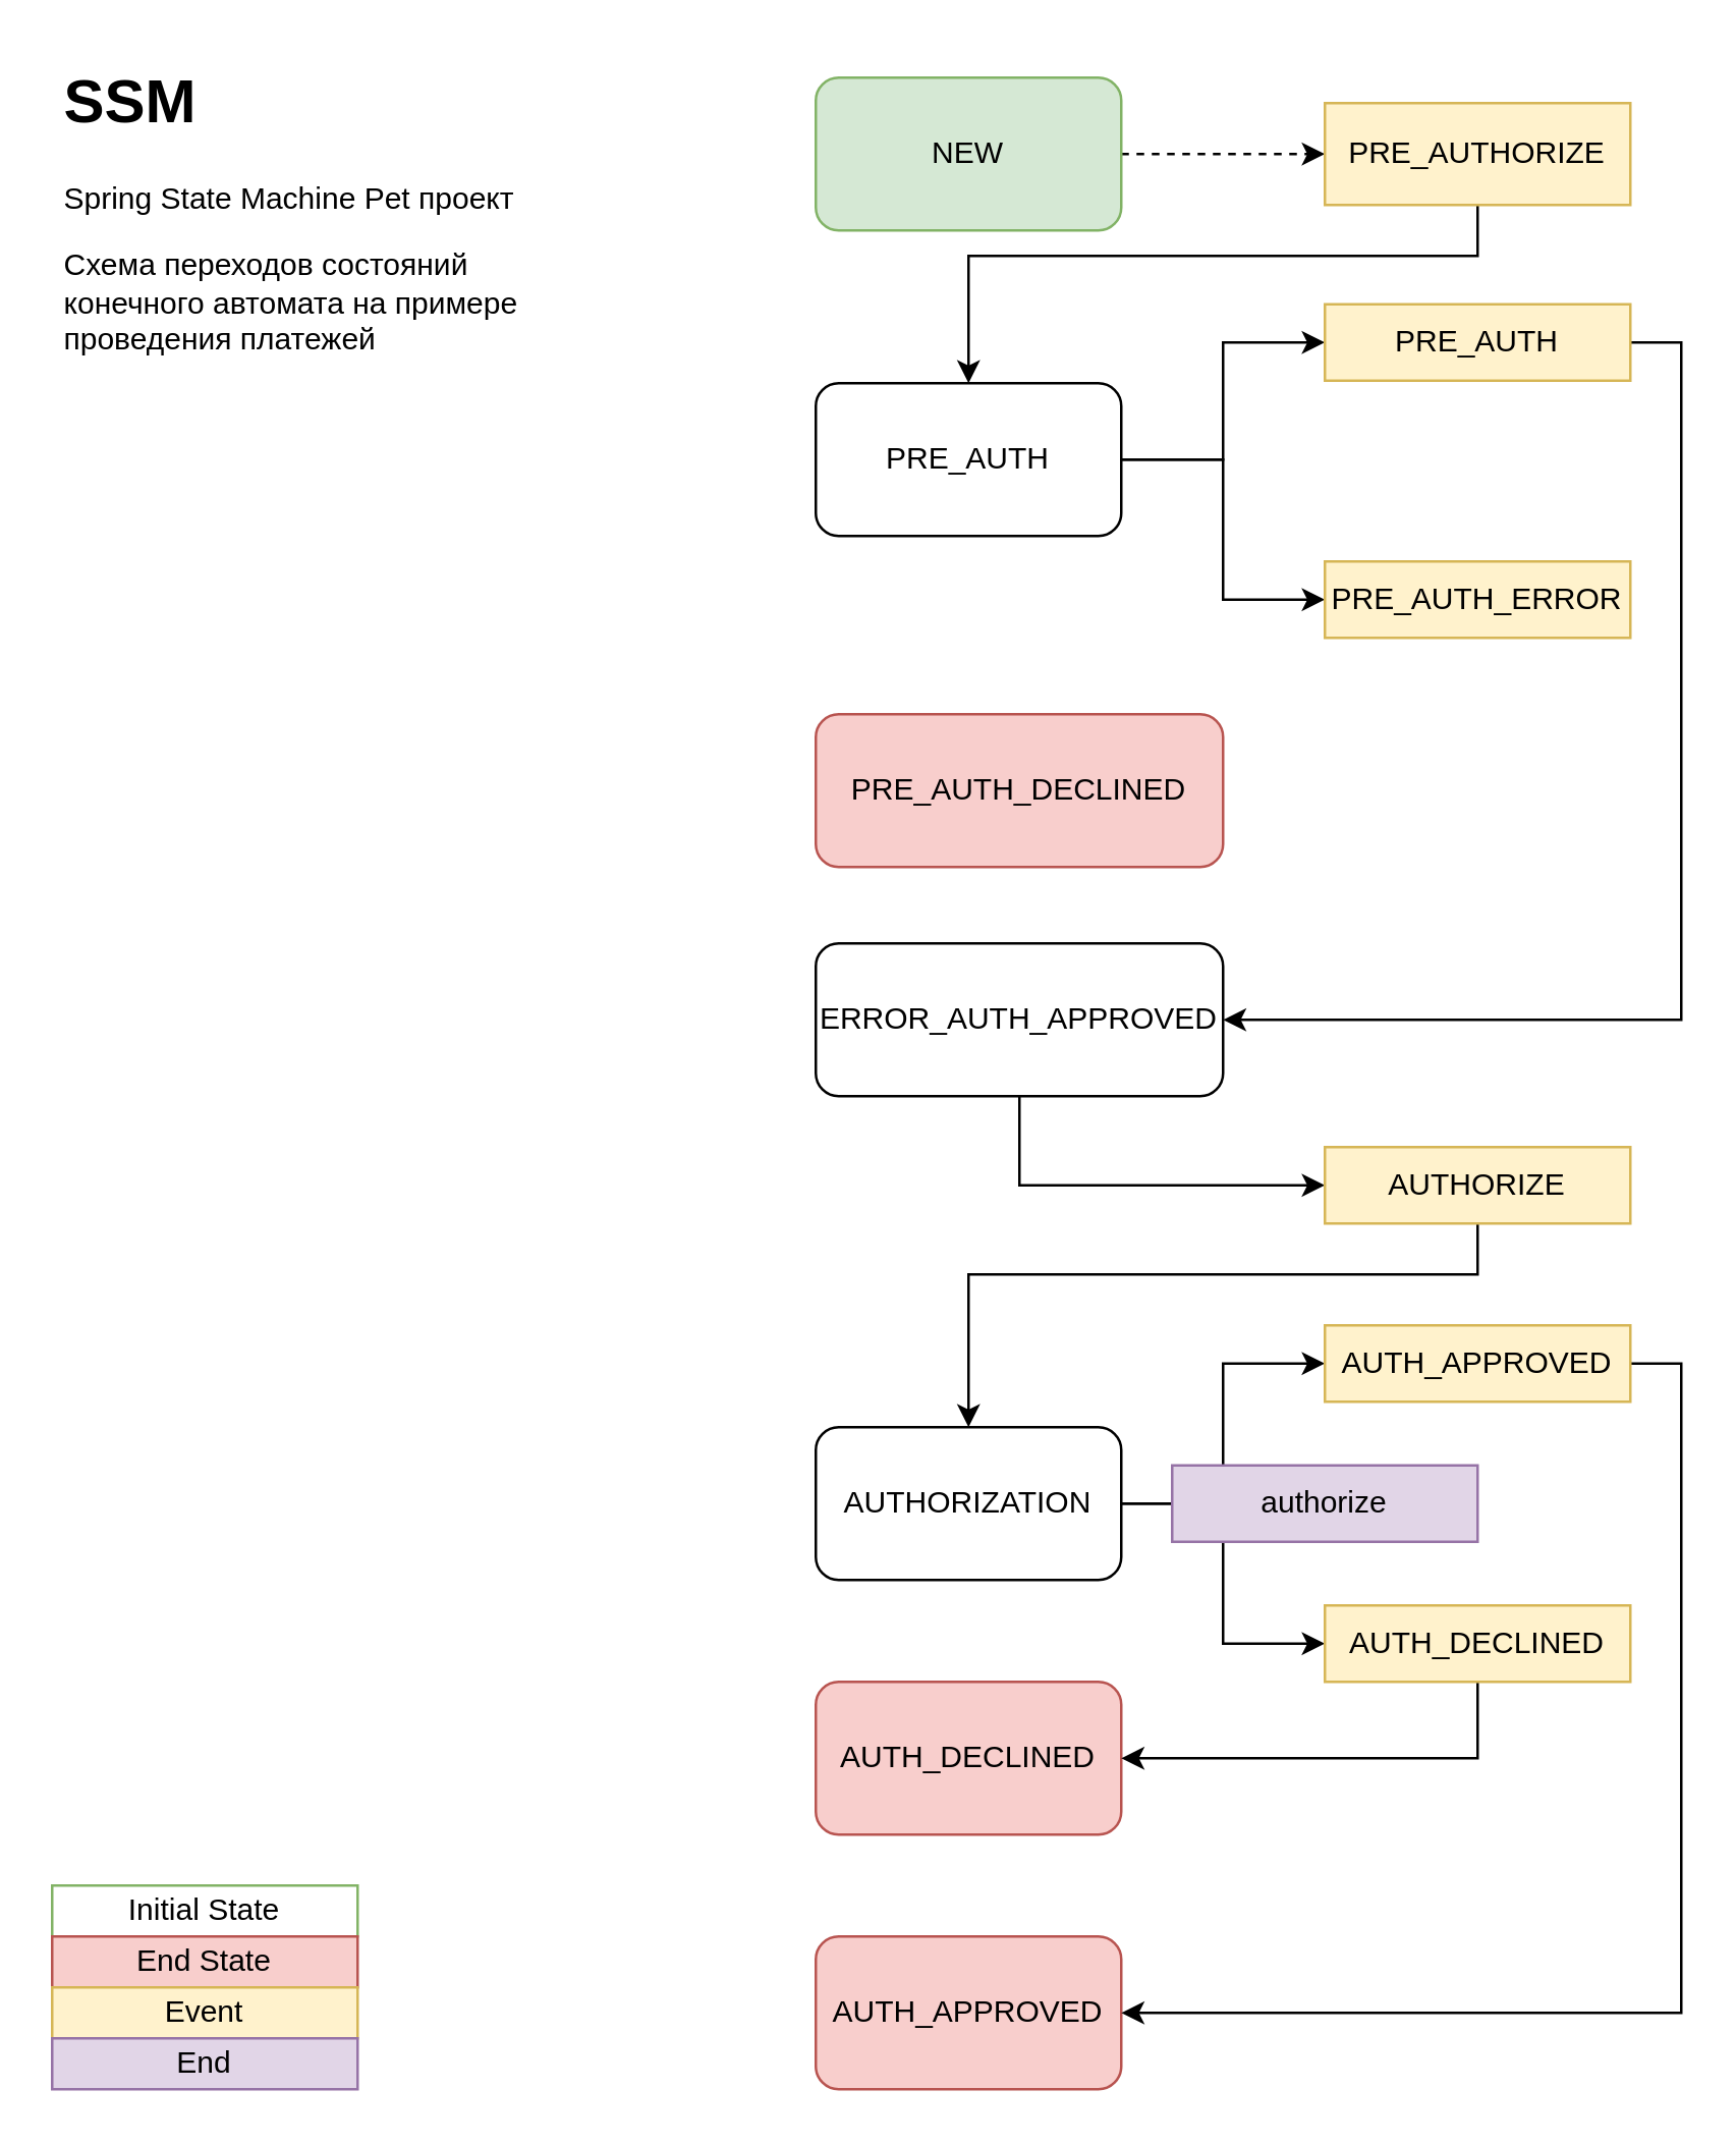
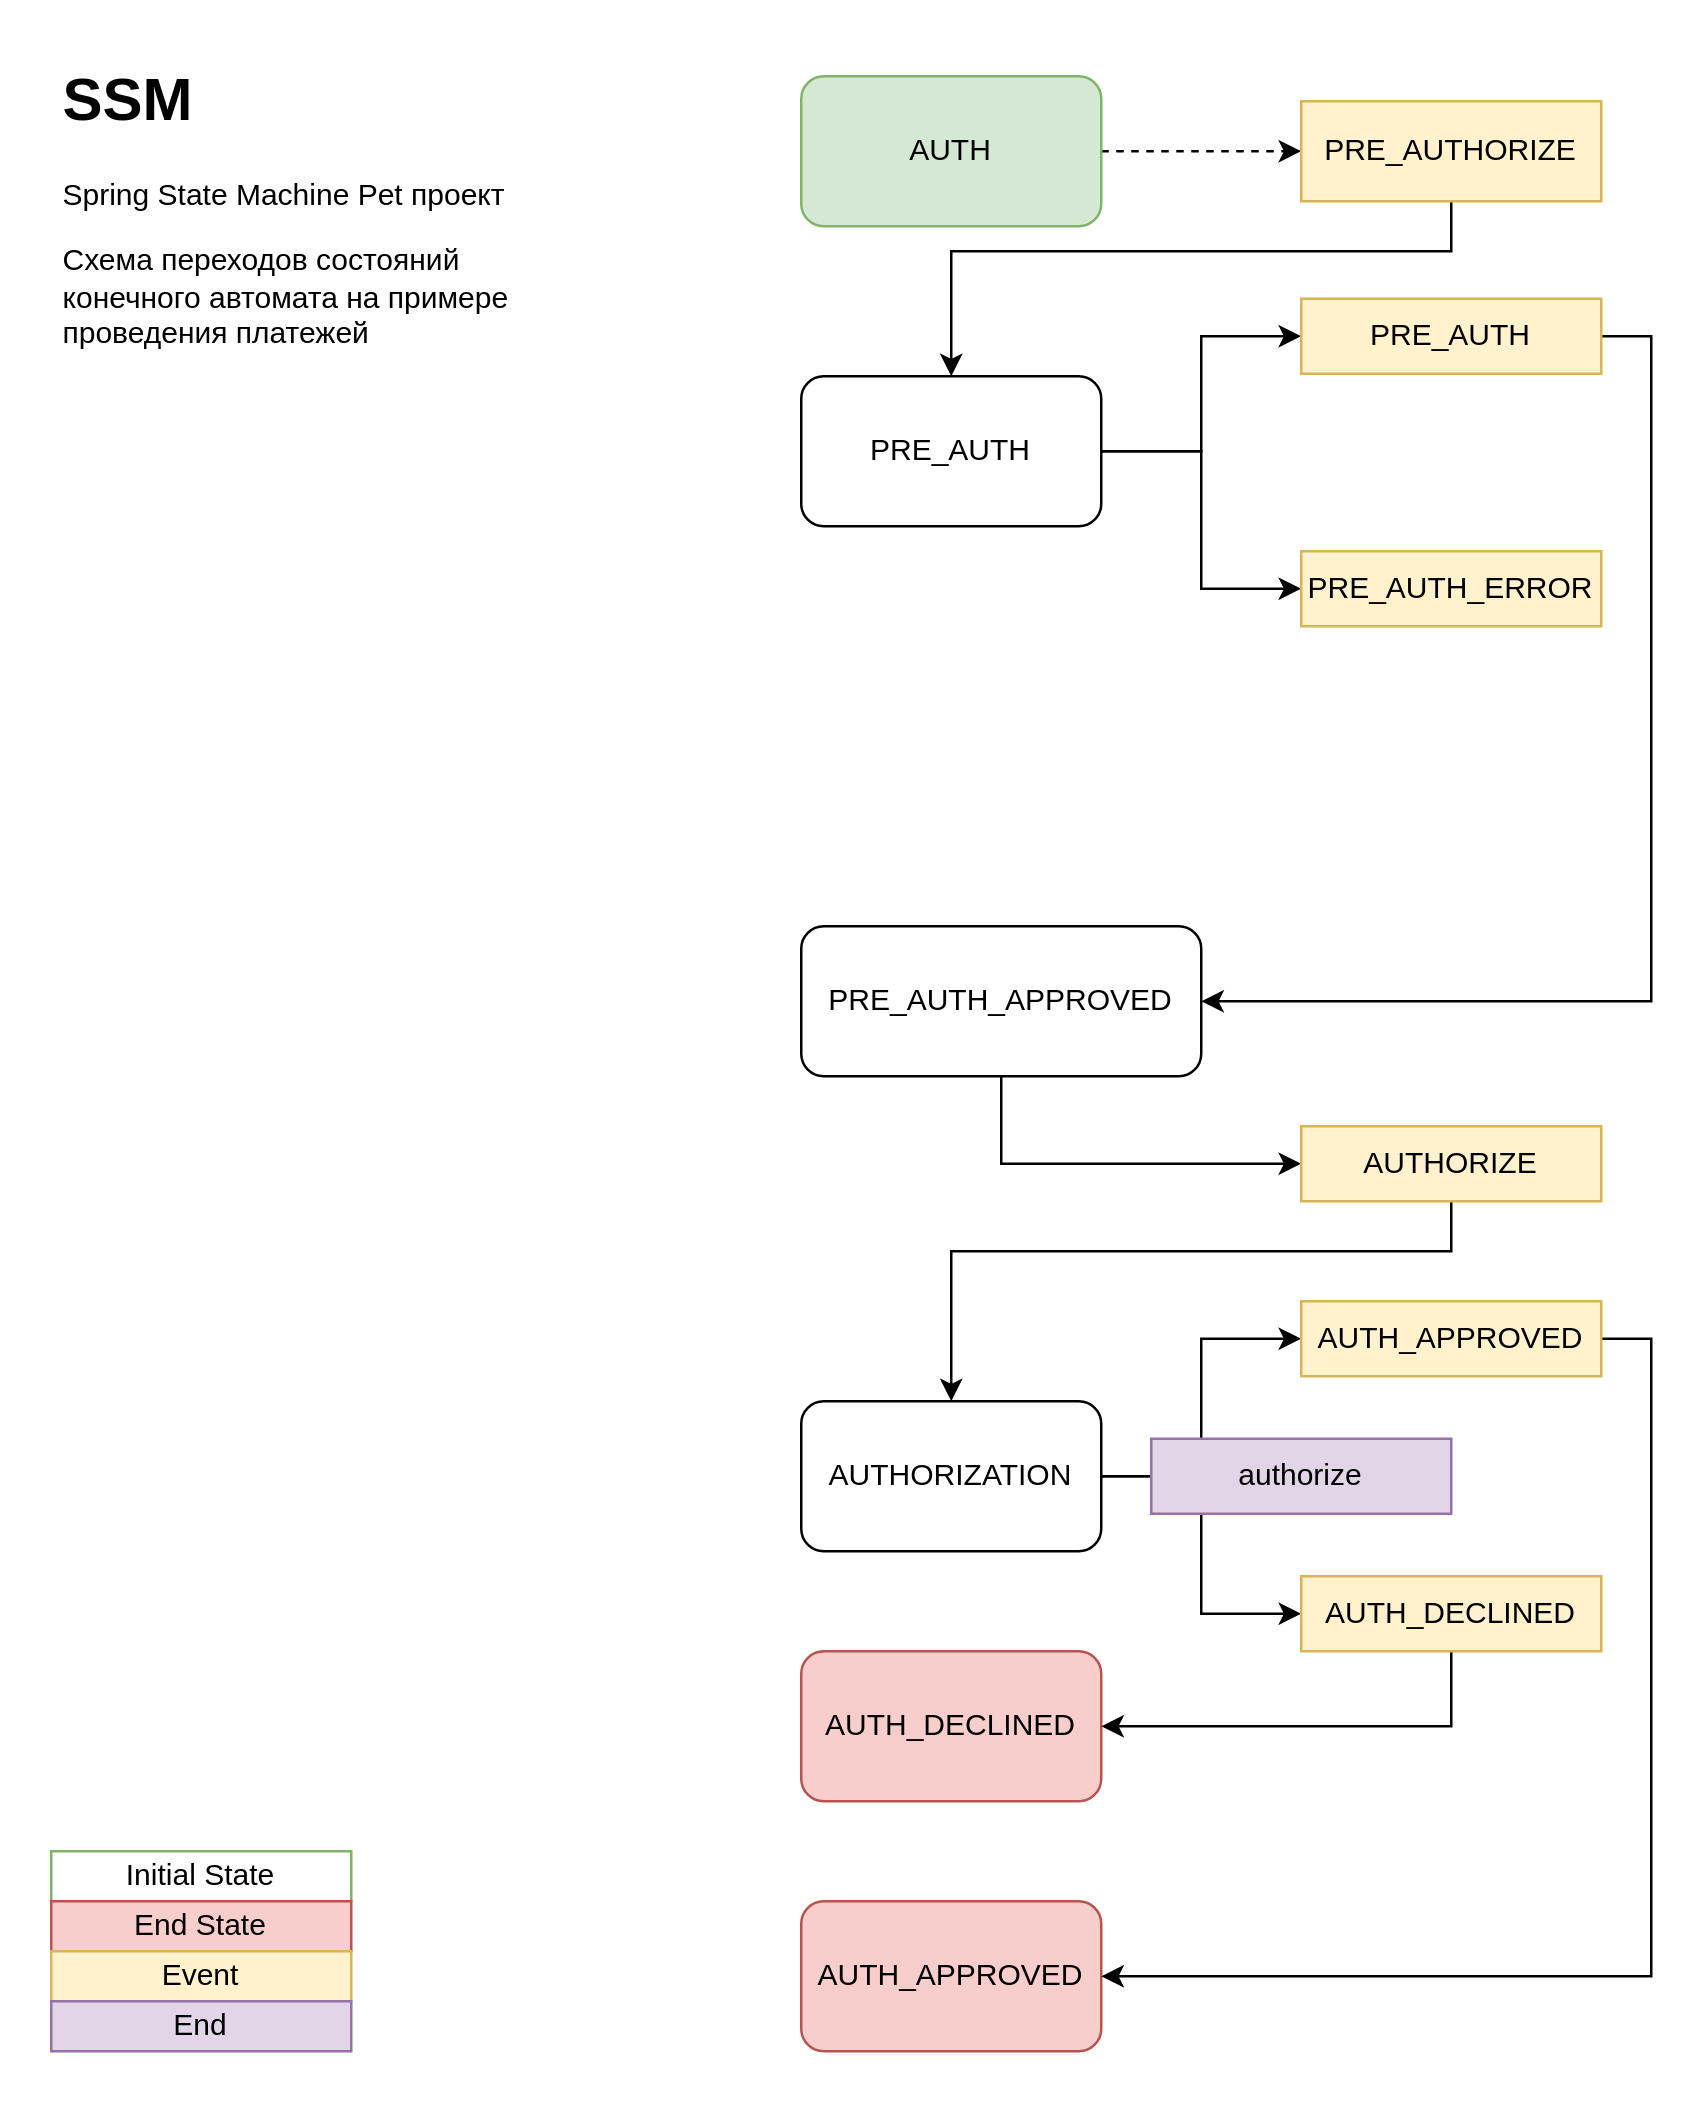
- <mxCell id="3" value="NEW" style="rounded=1;whiteSpace=wrap;html=1;fillColor=#d5e8d4;strokeColor=#82b366;" vertex="1" parent="1"><mxGeometry x="320" y="30" width="120" height="60" as="geometry" /></mxCell>
+ <mxCell id="3" value="AUTH" style="rounded=1;whiteSpace=wrap;html=1;fillColor=#d5e8d4;strokeColor=#82b366;" vertex="1" parent="1"><mxGeometry x="320" y="30" width="120" height="60" as="geometry" /></mxCell>
- <mxCell id="9" value="PRE_AUTH_DECLINED" style="rounded=1;whiteSpace=wrap;html=1;fillColor=#f8cecc;strokeColor=#b85450;" vertex="1" parent="1"><mxGeometry x="320" y="280" width="160" height="60" as="geometry" /></mxCell>
- <mxCell id="8" value="ERROR_AUTH_APPROVED" style="rounded=1;whiteSpace=wrap;html=1;" vertex="1" parent="1"><mxGeometry x="320" y="370" width="160" height="60" as="geometry" /></mxCell>
+ <mxCell id="8" value="PRE_AUTH_APPROVED" style="rounded=1;whiteSpace=wrap;html=1;" vertex="1" parent="1"><mxGeometry x="320" y="370" width="160" height="60" as="geometry" /></mxCell>
